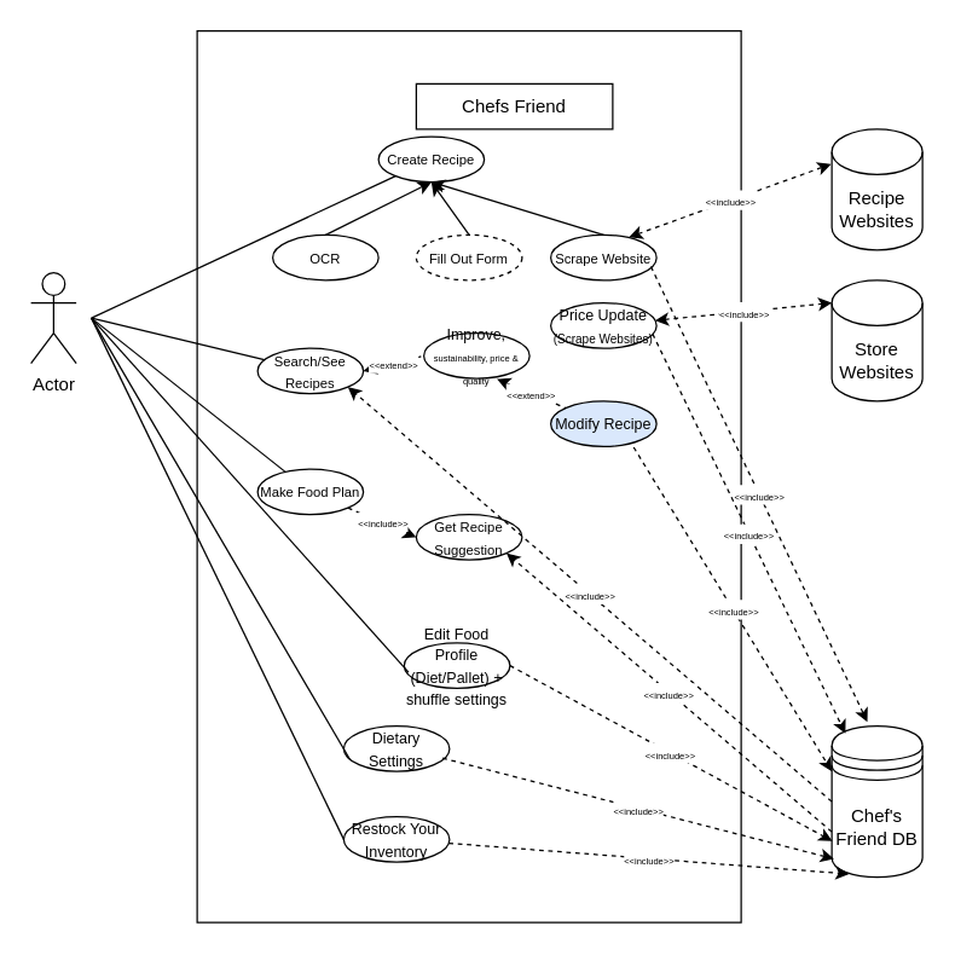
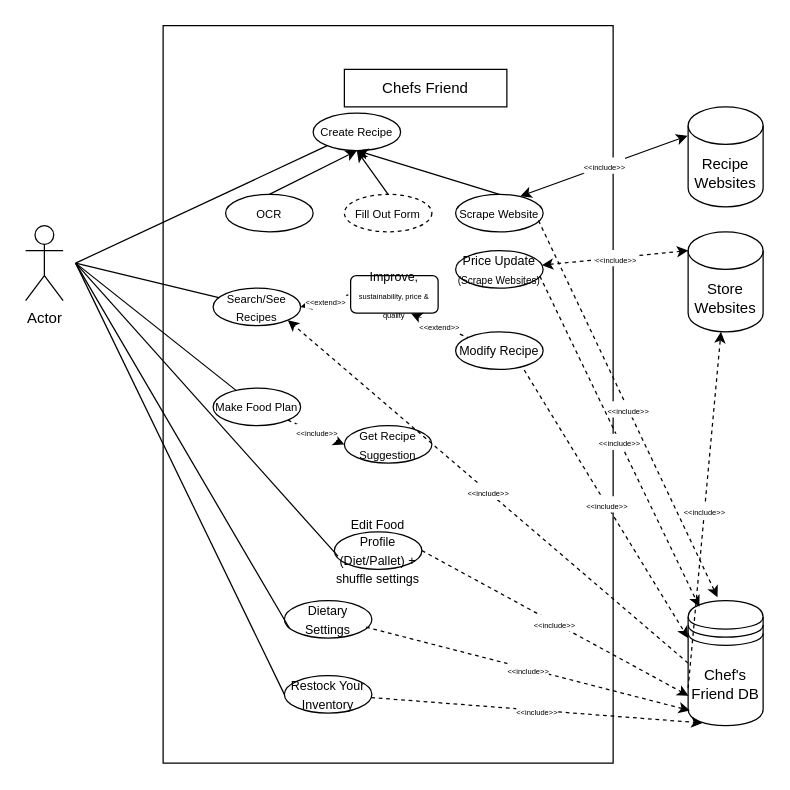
- <mxCell id="28" value="&lt;font style=&quot;font-size: 6px&quot;&gt;&amp;lt;&amp;lt;include&amp;gt;&amp;gt;&lt;/font&gt;" style="endArrow=classic;dashed=1;html=1;entryX=-0.008;entryY=0.289;entryDx=0;entryDy=0;entryPerimeter=0;startArrow=classic;startFill=1;endFill=1;exitX=0.74;exitY=0.049;exitDx=0;exitDy=0;exitPerimeter=0;" edge="1" parent="1" source="10" target="27"><mxGeometry width="50" height="50" relative="1" as="geometry"><mxPoint x="269.623" y="567.804" as="sourcePoint" /><mxPoint x="352.28" y="562.21" as="targetPoint" /></mxGeometry></mxCell>
+ <mxCell id="28" value="&lt;font style=&quot;font-size: 6px&quot;&gt;&amp;lt;&amp;lt;include&amp;gt;&amp;gt;&lt;/font&gt;" style="endArrow=classic;dashed=0;html=1;entryX=-0.008;entryY=0.289;entryDx=0;entryDy=0;entryPerimeter=0;startArrow=classic;startFill=1;endFill=1;exitX=0.74;exitY=0.049;exitDx=0;exitDy=0;exitPerimeter=0;" edge="1" parent="1" source="10" target="27"><mxGeometry width="50" height="50" relative="1" as="geometry"><mxPoint x="269.623" y="567.804" as="sourcePoint" /><mxPoint x="352.28" y="562.21" as="targetPoint" /></mxGeometry></mxCell>
- <mxCell id="24" value="&lt;font size=&quot;1&quot;&gt;Improve, &lt;/font&gt;&lt;font style=&quot;font-size: 6px&quot;&gt;sustainability, price &amp;amp; quality&lt;/font&gt;" style="ellipse;whiteSpace=wrap;html=1;" vertex="1" parent="1"><mxGeometry x="280" y="220" width="70" height="30" as="geometry" /></mxCell>
+ <mxCell id="24" value="&lt;font size=&quot;1&quot;&gt;Improve, &lt;/font&gt;&lt;font style=&quot;font-size: 6px&quot;&gt;sustainability, price &amp;amp; quality&lt;/font&gt;" style="whiteSpace=wrap;html=1;rounded=1;" vertex="1" parent="1"><mxGeometry x="280" y="220" width="70" height="30" as="geometry" /></mxCell>
- <mxCell id="33" value="&lt;font size=&quot;1&quot;&gt;Modify Recipe&lt;/font&gt;" style="ellipse;whiteSpace=wrap;html=1;fillColor=#dae8fc;" vertex="1" parent="1"><mxGeometry x="364" y="265" width="70" height="30" as="geometry" /></mxCell>
+ <mxCell id="33" value="&lt;font size=&quot;1&quot;&gt;Modify Recipe&lt;/font&gt;" style="ellipse;whiteSpace=wrap;html=1;" vertex="1" parent="1"><mxGeometry x="364" y="265" width="70" height="30" as="geometry" /></mxCell>
- <mxCell id="40" value="&lt;font style=&quot;font-size: 6px&quot;&gt;&amp;lt;&amp;lt;include&amp;gt;&amp;gt;&lt;/font&gt;" style="endArrow=classic;dashed=1;html=1;entryX=1;entryY=1;entryDx=0;entryDy=0;startArrow=none;startFill=0;endFill=1;exitX=0;exitY=0.7;exitDx=0;exitDy=0;" edge="1" parent="1" source="8" target="19"><mxGeometry width="50" height="50" relative="1" as="geometry"><mxPoint x="560" y="520" as="sourcePoint" /><mxPoint x="239.816" y="235.578" as="targetPoint" /></mxGeometry></mxCell>
+ <mxCell id="40" value="&lt;font style=&quot;font-size: 6px&quot;&gt;&amp;lt;&amp;lt;include&amp;gt;&amp;gt;&lt;/font&gt;" style="endArrow=classic;dashed=1;html=1;startArrow=none;startFill=0;endFill=1;exitX=0;exitY=0.7;exitDx=0;exitDy=0;" edge="1" parent="1" source="8" target="26"><mxGeometry width="50" height="50" relative="1" as="geometry"><mxPoint x="560" y="520" as="sourcePoint" /><mxPoint x="239.816" y="235.578" as="targetPoint" /></mxGeometry></mxCell>
